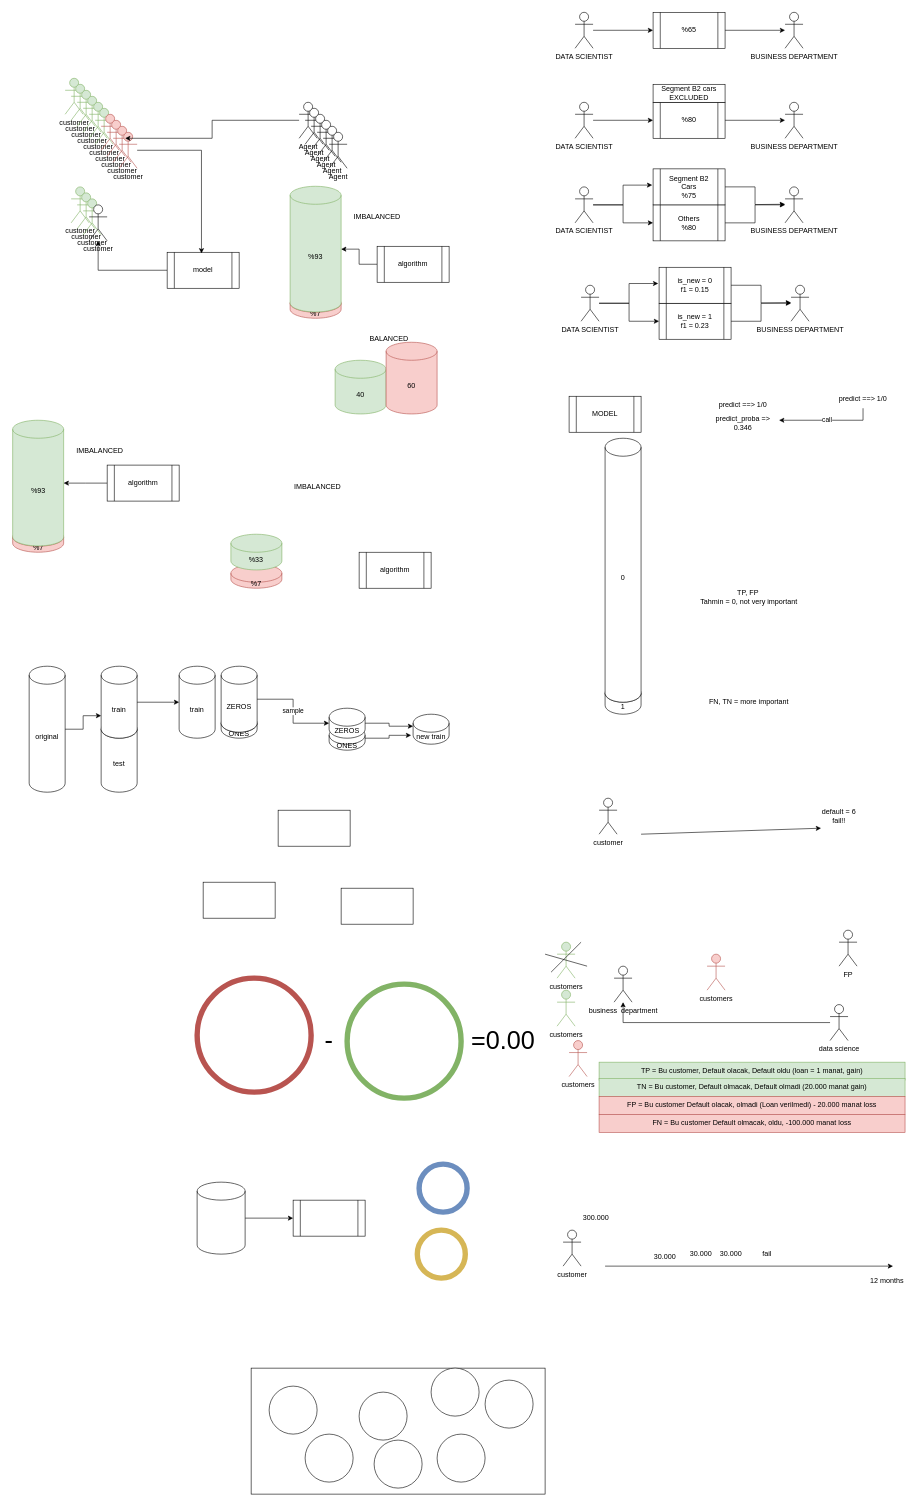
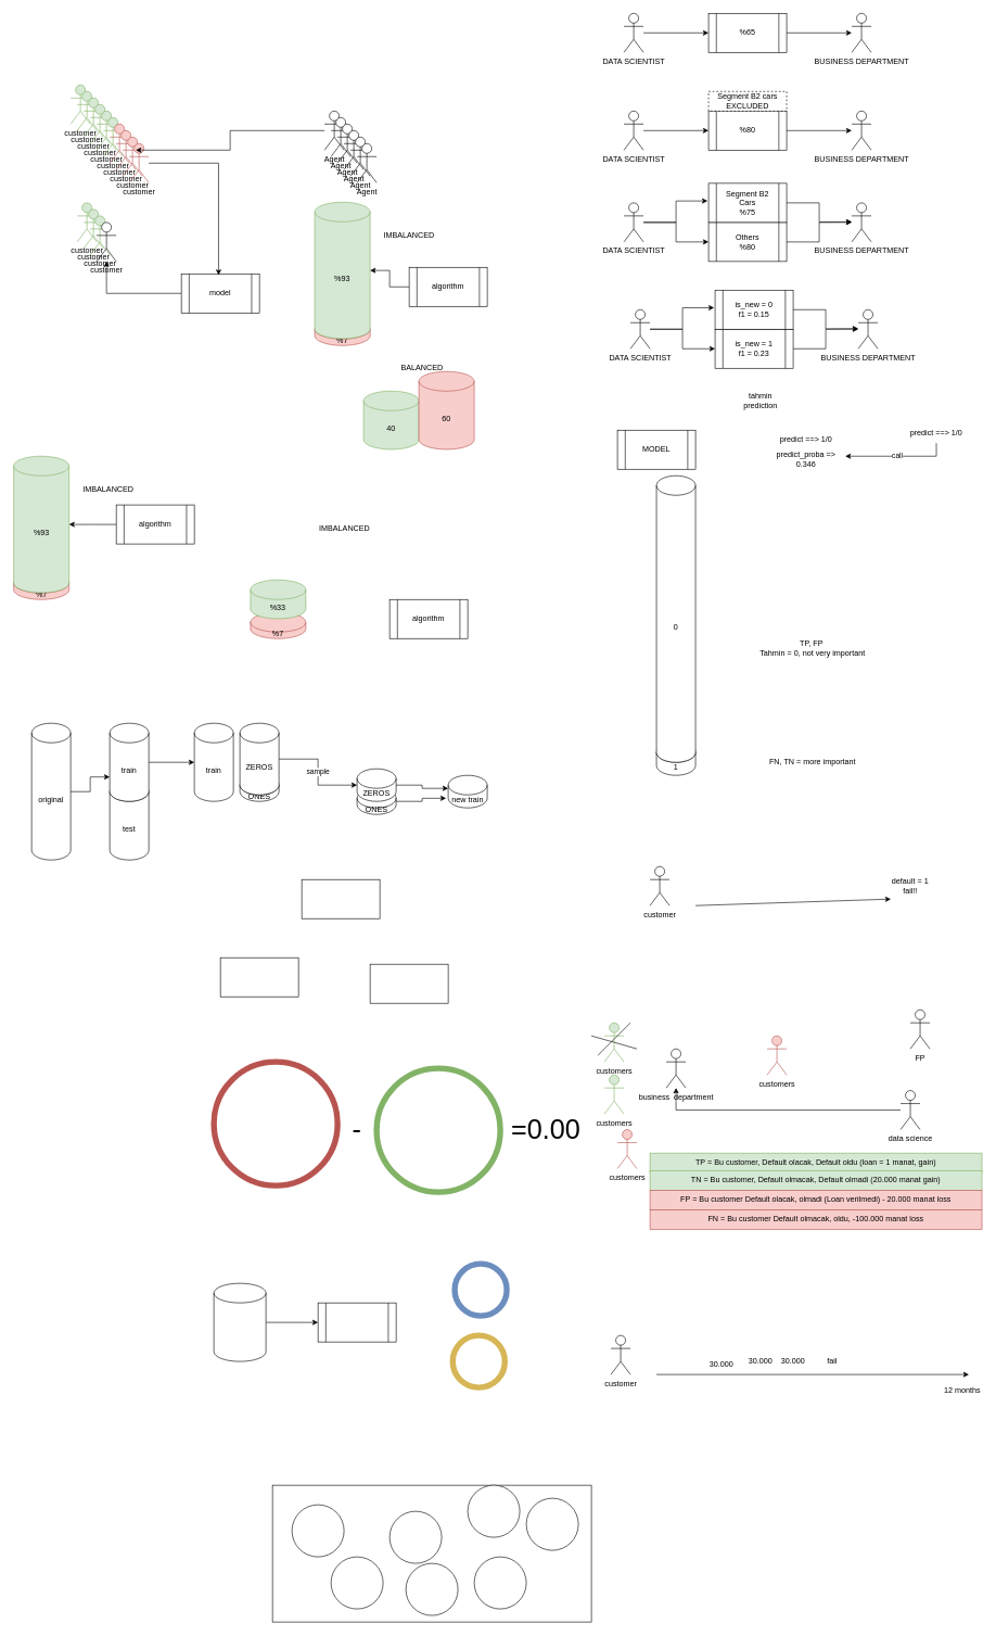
- <mxCell id="87" value="Segment B2 cars EXCLUDED" style="rounded=0;whiteSpace=wrap;html=1;" vertex="1" parent="1"><mxGeometry x="1088" y="140" width="120" height="30" as="geometry" /></mxCell>
+ <mxCell id="87" value="Segment B2 cars EXCLUDED" style="rounded=0;whiteSpace=wrap;html=1;dashed=1;" vertex="1" parent="1"><mxGeometry x="1088" y="140" width="120" height="30" as="geometry" /></mxCell>
+ <mxCell id="105" value="tahmin&lt;br&gt;prediction" style="text;html=1;align=center;verticalAlign=middle;whiteSpace=wrap;rounded=0;" vertex="1" parent="1"><mxGeometry x="1138" y="600" width="60" height="30" as="geometry" /></mxCell>
- <mxCell id="116" value="default = 6&lt;br&gt;fail!!" style="text;html=1;align=center;verticalAlign=middle;whiteSpace=wrap;rounded=0;" vertex="1" parent="1"><mxGeometry x="1368" y="1345" width="60" height="30" as="geometry" /></mxCell>
+ <mxCell id="116" value="default = 1&lt;br&gt;fail!!" style="text;html=1;align=center;verticalAlign=middle;whiteSpace=wrap;rounded=0;" vertex="1" parent="1"><mxGeometry x="1368" y="1345" width="60" height="30" as="geometry" /></mxCell>
- <mxCell id="134" value="300.000" style="text;html=1;align=center;verticalAlign=middle;whiteSpace=wrap;rounded=0;" vertex="1" parent="1"><mxGeometry x="963" y="2015" width="60" height="30" as="geometry" /></mxCell>
